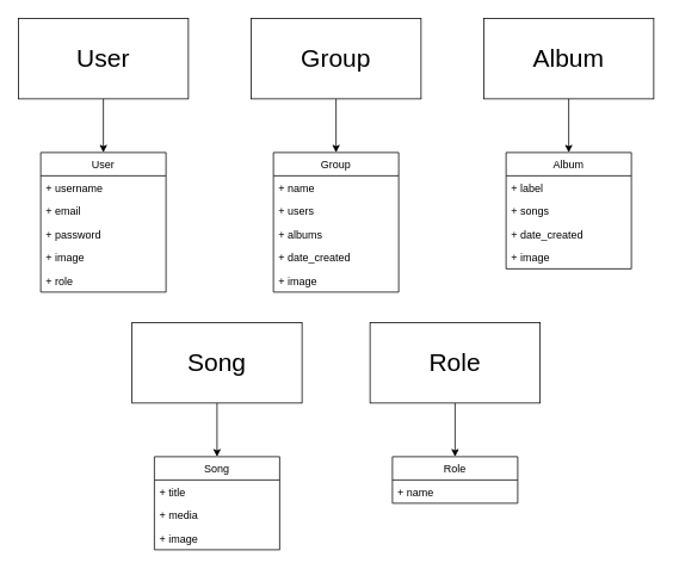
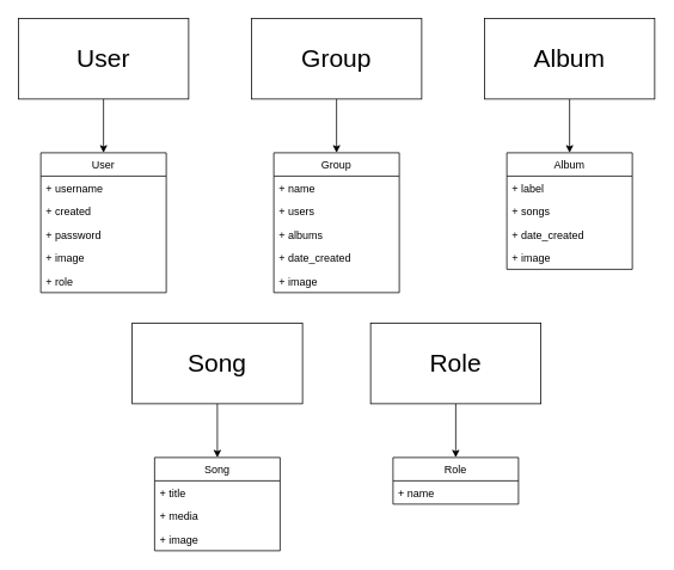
- <mxCell id="14" value="+ email" style="text;strokeColor=none;fillColor=none;align=left;verticalAlign=top;spacingLeft=4;spacingRight=4;overflow=hidden;rotatable=0;points=[[0,0.5],[1,0.5]];portConstraint=eastwest;" vertex="1" parent="12"><mxGeometry y="52" width="140" height="26" as="geometry" /></mxCell>
+ <mxCell id="14" value="+ created" style="text;strokeColor=none;fillColor=none;align=left;verticalAlign=top;spacingLeft=4;spacingRight=4;overflow=hidden;rotatable=0;points=[[0,0.5],[1,0.5]];portConstraint=eastwest;" vertex="1" parent="12"><mxGeometry y="52" width="140" height="26" as="geometry" /></mxCell>
